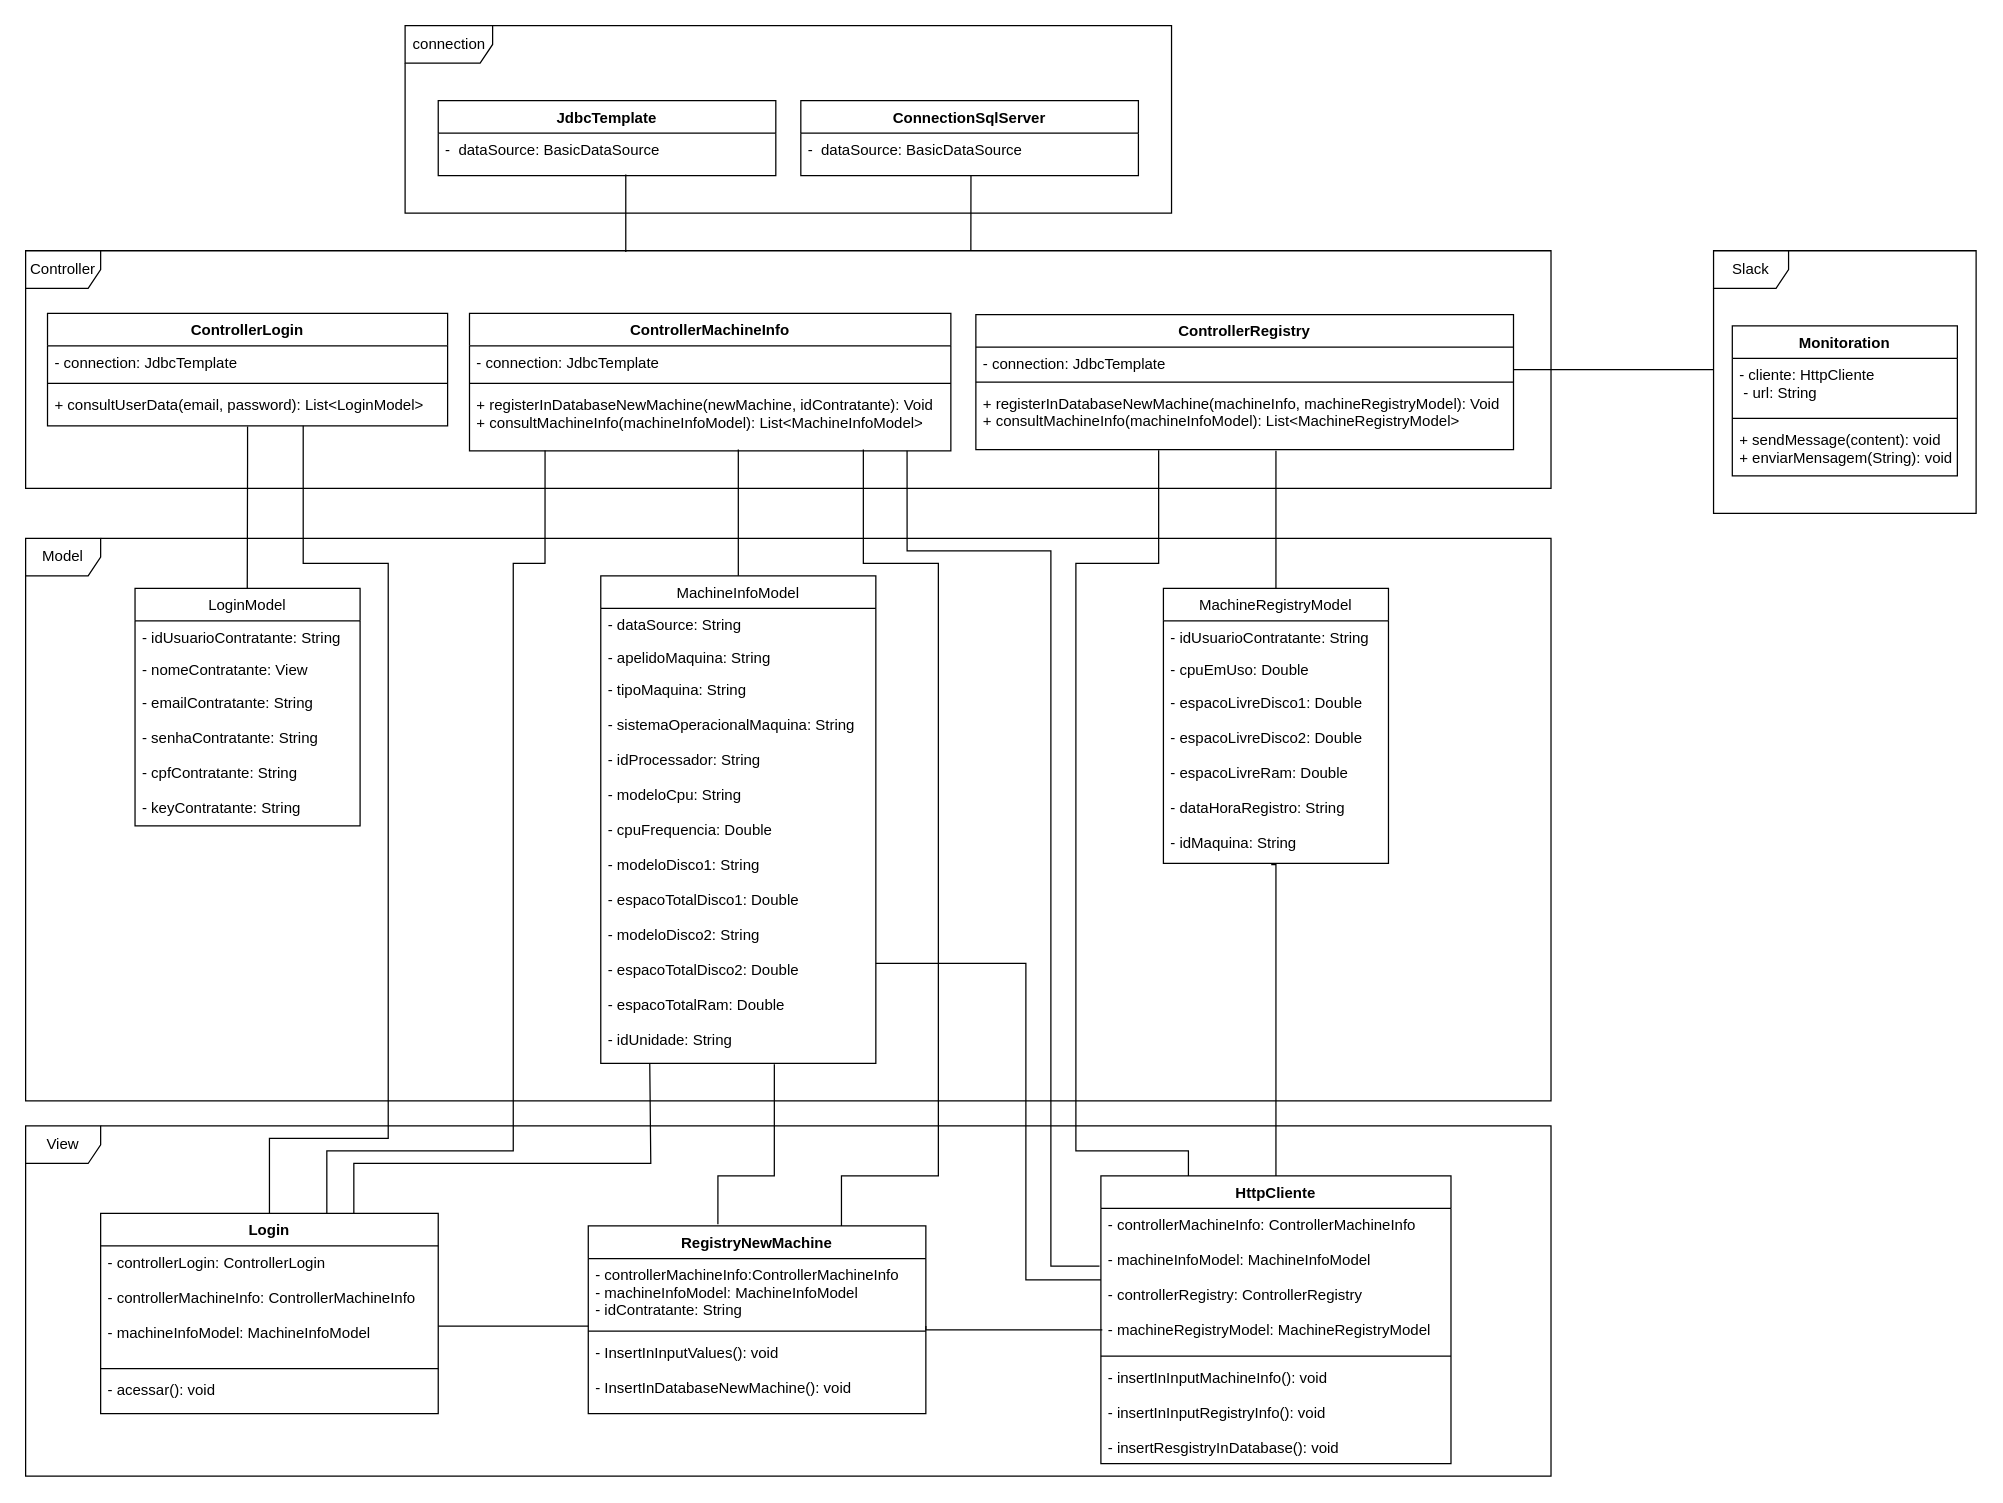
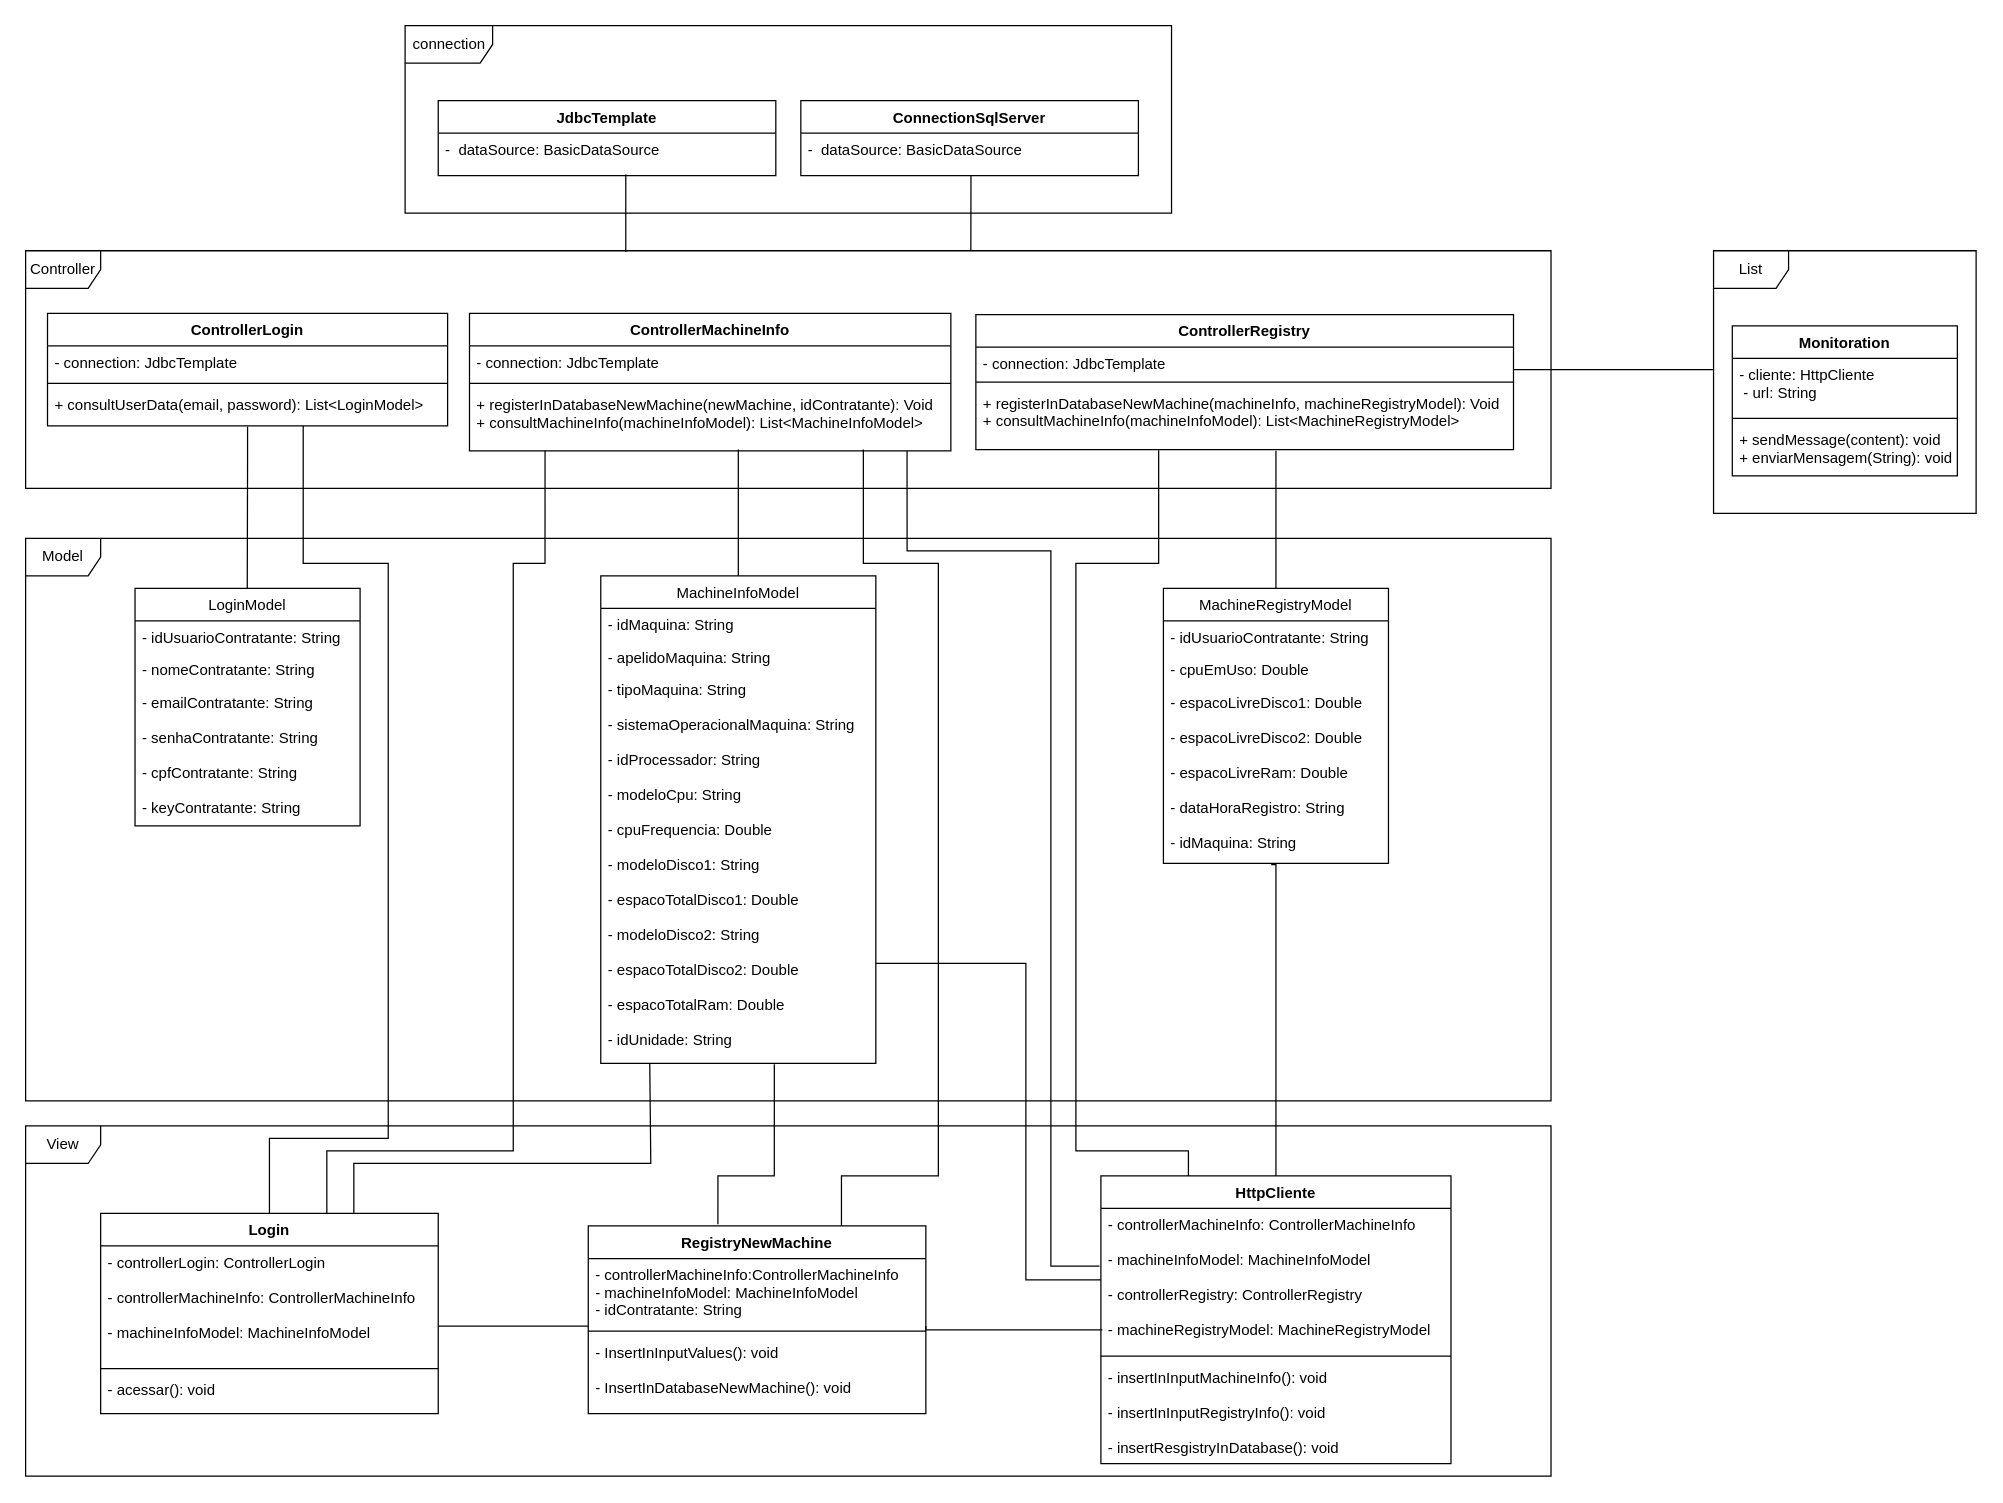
- <mxCell id="46" value="Slack" style="shape=umlFrame;whiteSpace=wrap;html=1;" vertex="1" parent="1"><mxGeometry x="1370" y="200" width="210" height="210" as="geometry" /></mxCell>
+ <mxCell id="46" value="List" style="shape=umlFrame;whiteSpace=wrap;html=1;" vertex="1" parent="1"><mxGeometry x="1370" y="200" width="210" height="210" as="geometry" /></mxCell>
- <mxCell id="9" value="- dataSource: String" style="text;strokeColor=none;fillColor=none;align=left;verticalAlign=top;spacingLeft=4;spacingRight=4;overflow=hidden;rotatable=0;points=[[0,0.5],[1,0.5]];portConstraint=eastwest;" vertex="1" parent="8"><mxGeometry y="26" width="220" height="26" as="geometry" /></mxCell>
+ <mxCell id="9" value="- idMaquina: String" style="text;strokeColor=none;fillColor=none;align=left;verticalAlign=top;spacingLeft=4;spacingRight=4;overflow=hidden;rotatable=0;points=[[0,0.5],[1,0.5]];portConstraint=eastwest;" vertex="1" parent="8"><mxGeometry y="26" width="220" height="26" as="geometry" /></mxCell>
- <mxCell id="6" value="- nomeContratante: View" style="text;strokeColor=none;fillColor=none;align=left;verticalAlign=top;spacingLeft=4;spacingRight=4;overflow=hidden;rotatable=0;points=[[0,0.5],[1,0.5]];portConstraint=eastwest;" vertex="1" parent="4"><mxGeometry y="52" width="180" height="26" as="geometry" /></mxCell>
+ <mxCell id="6" value="- nomeContratante: String" style="text;strokeColor=none;fillColor=none;align=left;verticalAlign=top;spacingLeft=4;spacingRight=4;overflow=hidden;rotatable=0;points=[[0,0.5],[1,0.5]];portConstraint=eastwest;" vertex="1" parent="4"><mxGeometry y="52" width="180" height="26" as="geometry" /></mxCell>
